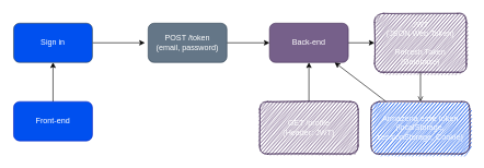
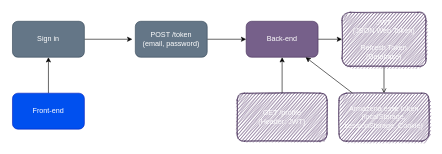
- <mxCell id="5" value="Sign in" style="rounded=1;whiteSpace=wrap;html=1;fillColor=#0050ef;fontColor=#ffffff;strokeColor=#314354;" vertex="1" parent="1"><mxGeometry x="20" y="35" width="120" height="60" as="geometry" /></mxCell>
+ <mxCell id="5" value="Sign in" style="rounded=1;whiteSpace=wrap;html=1;fillColor=#647687;fontColor=#ffffff;strokeColor=#314354;" vertex="1" parent="1"><mxGeometry x="20" y="35" width="120" height="60" as="geometry" /></mxCell>
- <mxCell id="13" value="&lt;font color=&quot;#ffffff&quot;&gt;Armazena esse token&lt;br&gt;(localStorage, sessionStorage, Cookie)&lt;/font&gt;" style="rounded=1;whiteSpace=wrap;html=1;fillColor=#0050ef;fontColor=#ffffff;strokeColor=#432D57;sketch=1;fillStyle=zigzag;" vertex="1" parent="1"><mxGeometry x="565" y="155" width="150" height="80" as="geometry" /></mxCell>
+ <mxCell id="13" value="&lt;font color=&quot;#ffffff&quot;&gt;Armazena esse token&lt;br&gt;(localStorage, sessionStorage, Cookie)&lt;/font&gt;" style="rounded=1;whiteSpace=wrap;html=1;fillColor=#76608a;fontColor=#ffffff;strokeColor=#432D57;sketch=1;fillStyle=zigzag;" vertex="1" parent="1"><mxGeometry x="565" y="155" width="150" height="80" as="geometry" /></mxCell>
